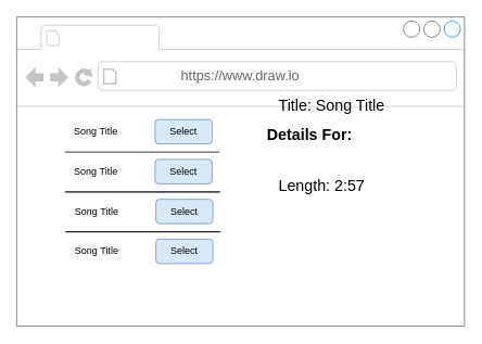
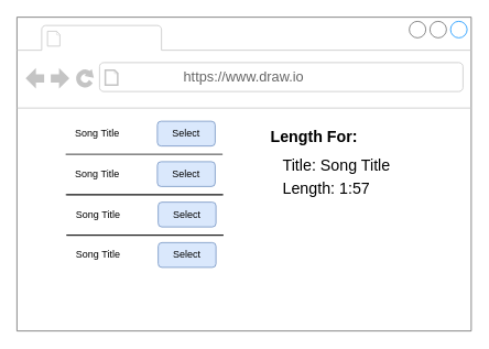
- <mxCell id="18" value="Title: Song Title" style="text;html=1;strokeColor=none;fillColor=none;align=left;verticalAlign=middle;whiteSpace=wrap;rounded=0;fontSize=19;" vertex="1" parent="1"><mxGeometry x="340" y="120" width="180" height="20" as="geometry" /></mxCell>
+ <mxCell id="18" value="Title: Song Title" style="text;html=1;strokeColor=none;fillColor=none;align=left;verticalAlign=middle;whiteSpace=wrap;rounded=0;fontSize=19;" vertex="1" parent="1"><mxGeometry x="340" y="190" width="180" height="20" as="geometry" /></mxCell>
- <mxCell id="17" value="Details For:" style="text;html=1;strokeColor=none;fillColor=none;align=center;verticalAlign=middle;whiteSpace=wrap;rounded=0;fontStyle=1;fontSize=19;" vertex="1" parent="1"><mxGeometry x="310" y="156" width="140" height="20" as="geometry" /></mxCell>
+ <mxCell id="17" value="Length For:" style="text;html=1;strokeColor=none;fillColor=none;align=center;verticalAlign=middle;whiteSpace=wrap;rounded=0;fontStyle=1;fontSize=19;" vertex="1" parent="1"><mxGeometry x="310" y="156" width="140" height="20" as="geometry" /></mxCell>
- <mxCell id="19" value="Length: 2:57" style="text;html=1;strokeColor=none;fillColor=none;align=left;verticalAlign=middle;whiteSpace=wrap;rounded=0;fontSize=19;" vertex="1" parent="1"><mxGeometry x="340" y="218" width="180" height="20" as="geometry" /></mxCell>
+ <mxCell id="19" value="Length: 1:57" style="text;html=1;strokeColor=none;fillColor=none;align=left;verticalAlign=middle;whiteSpace=wrap;rounded=0;fontSize=19;" vertex="1" parent="1"><mxGeometry x="340" y="218" width="180" height="20" as="geometry" /></mxCell>
